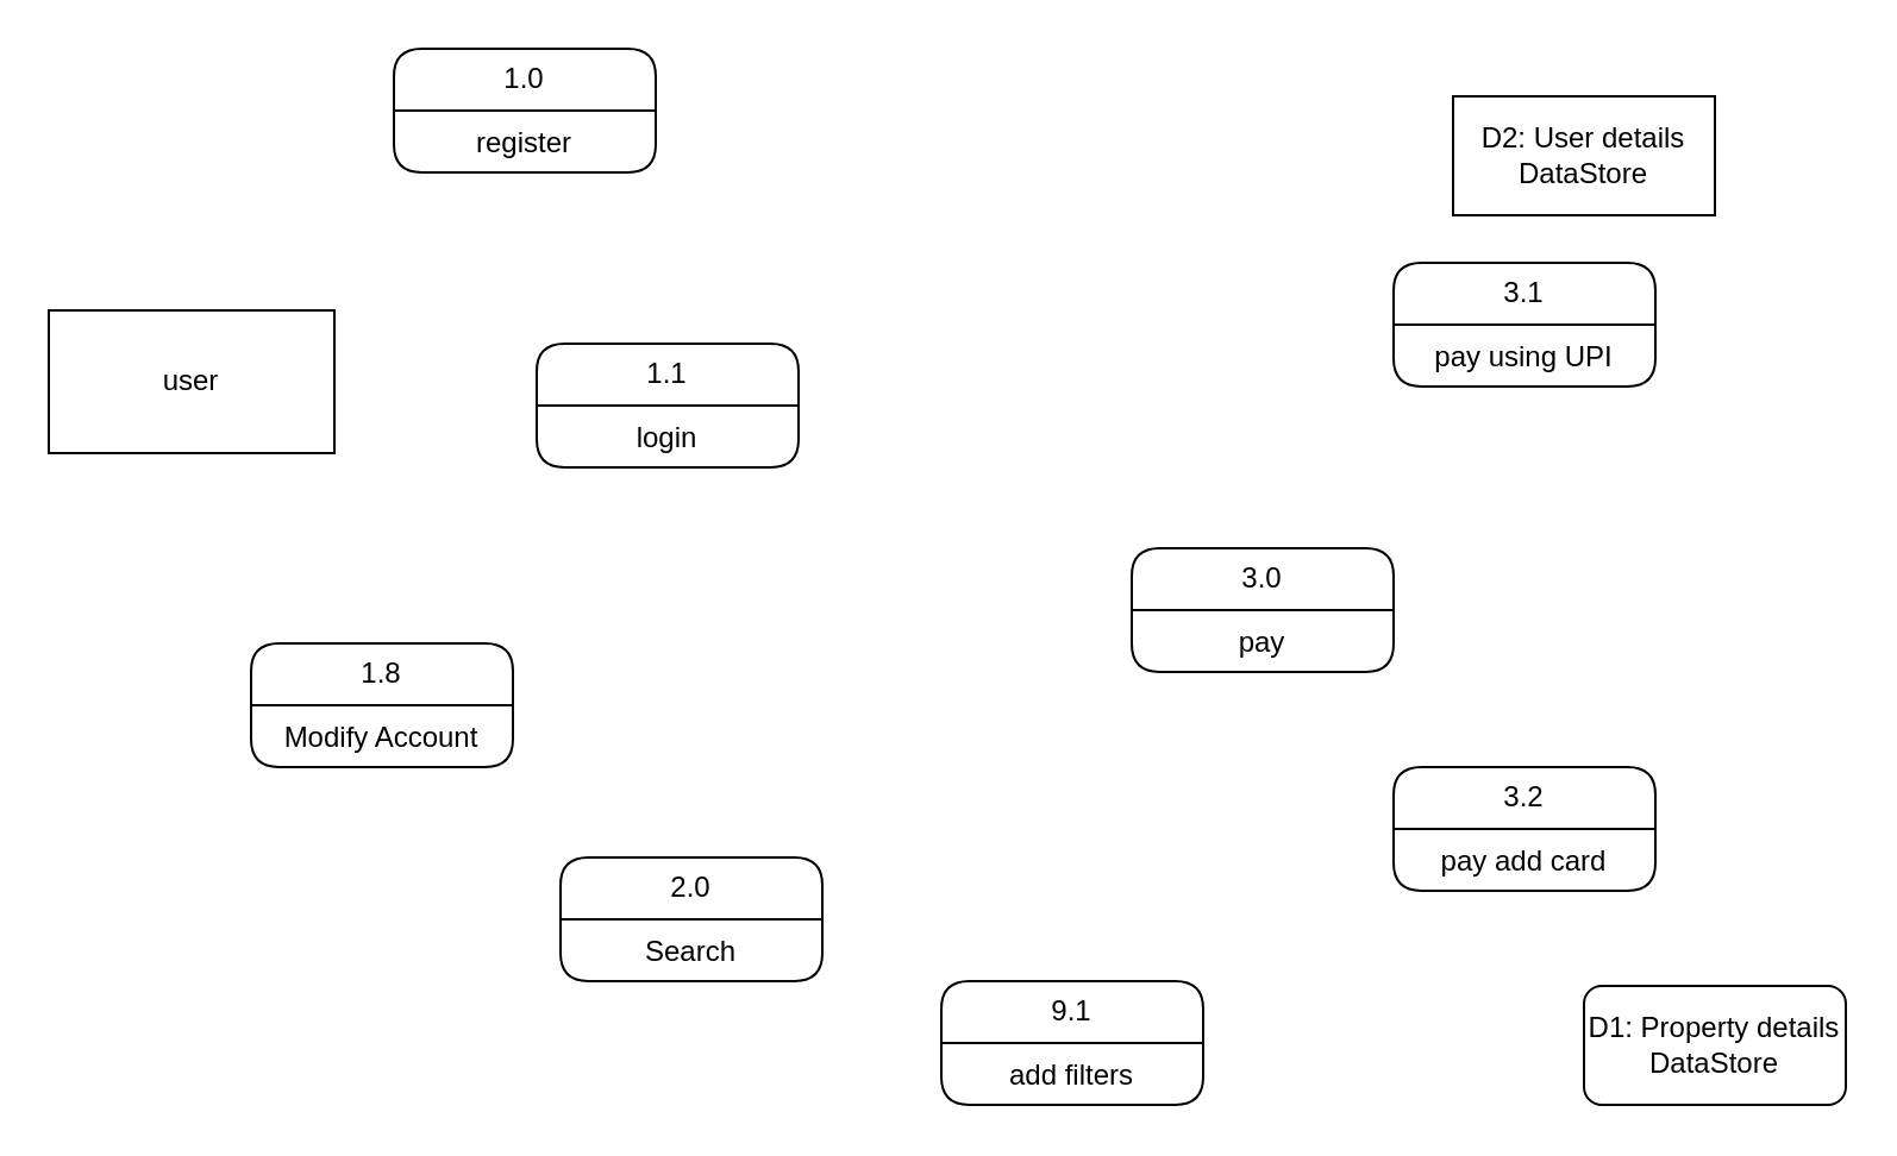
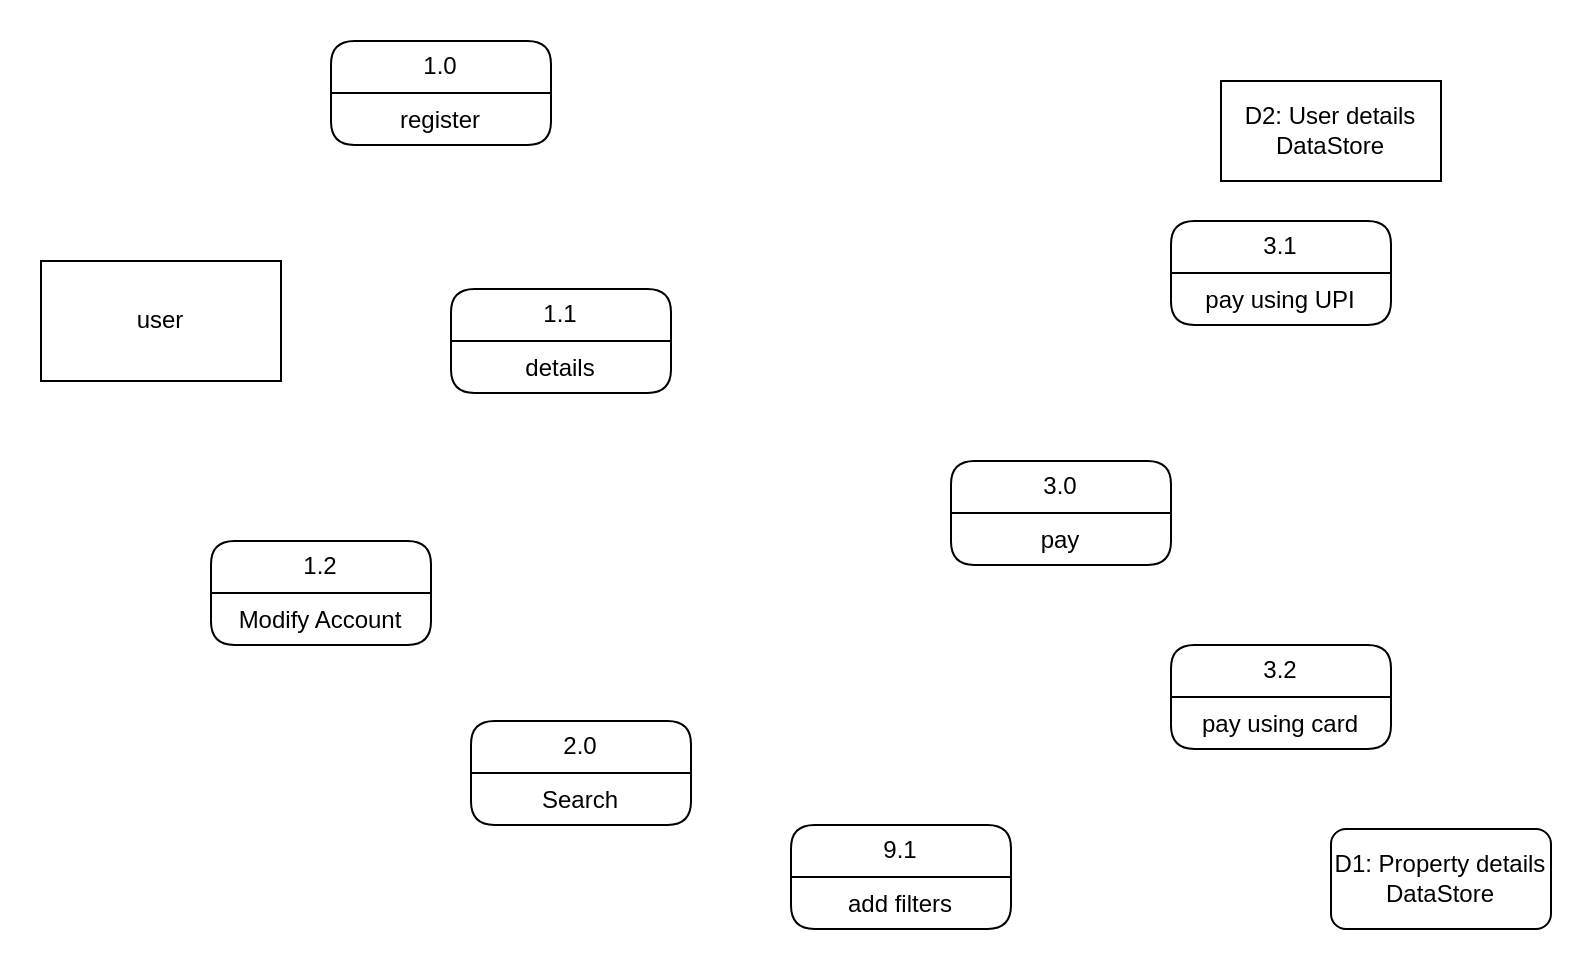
- <mxCell id="6" value="login" style="text;strokeColor=none;fillColor=none;align=center;verticalAlign=top;spacingLeft=4;spacingRight=4;overflow=hidden;rotatable=0;points=[[0,0.5],[1,0.5]];portConstraint=eastwest;whiteSpace=wrap;html=1;" vertex="1" parent="5"><mxGeometry y="26" width="110" height="26" as="geometry" /></mxCell>
+ <mxCell id="6" value="details" style="text;strokeColor=none;fillColor=none;align=center;verticalAlign=top;spacingLeft=4;spacingRight=4;overflow=hidden;rotatable=0;points=[[0,0.5],[1,0.5]];portConstraint=eastwest;whiteSpace=wrap;html=1;" vertex="1" parent="5"><mxGeometry y="26" width="110" height="26" as="geometry" /></mxCell>
- <mxCell id="7" value="1.8" style="swimlane;fontStyle=0;childLayout=stackLayout;horizontal=1;startSize=26;fillColor=none;horizontalStack=0;resizeParent=1;resizeParentMax=0;resizeLast=0;collapsible=1;marginBottom=0;whiteSpace=wrap;html=1;rounded=1;" vertex="1" parent="1"><mxGeometry x="105" y="270" width="110" height="52" as="geometry" /></mxCell>
+ <mxCell id="7" value="1.2" style="swimlane;fontStyle=0;childLayout=stackLayout;horizontal=1;startSize=26;fillColor=none;horizontalStack=0;resizeParent=1;resizeParentMax=0;resizeLast=0;collapsible=1;marginBottom=0;whiteSpace=wrap;html=1;rounded=1;" vertex="1" parent="1"><mxGeometry x="105" y="270" width="110" height="52" as="geometry" /></mxCell>
- <mxCell id="18" value="pay add card" style="text;strokeColor=none;fillColor=none;align=center;verticalAlign=top;spacingLeft=4;spacingRight=4;overflow=hidden;rotatable=0;points=[[0,0.5],[1,0.5]];portConstraint=eastwest;whiteSpace=wrap;html=1;" vertex="1" parent="17"><mxGeometry y="26" width="110" height="26" as="geometry" /></mxCell>
+ <mxCell id="18" value="pay using card" style="text;strokeColor=none;fillColor=none;align=center;verticalAlign=top;spacingLeft=4;spacingRight=4;overflow=hidden;rotatable=0;points=[[0,0.5],[1,0.5]];portConstraint=eastwest;whiteSpace=wrap;html=1;" vertex="1" parent="17"><mxGeometry y="26" width="110" height="26" as="geometry" /></mxCell>
